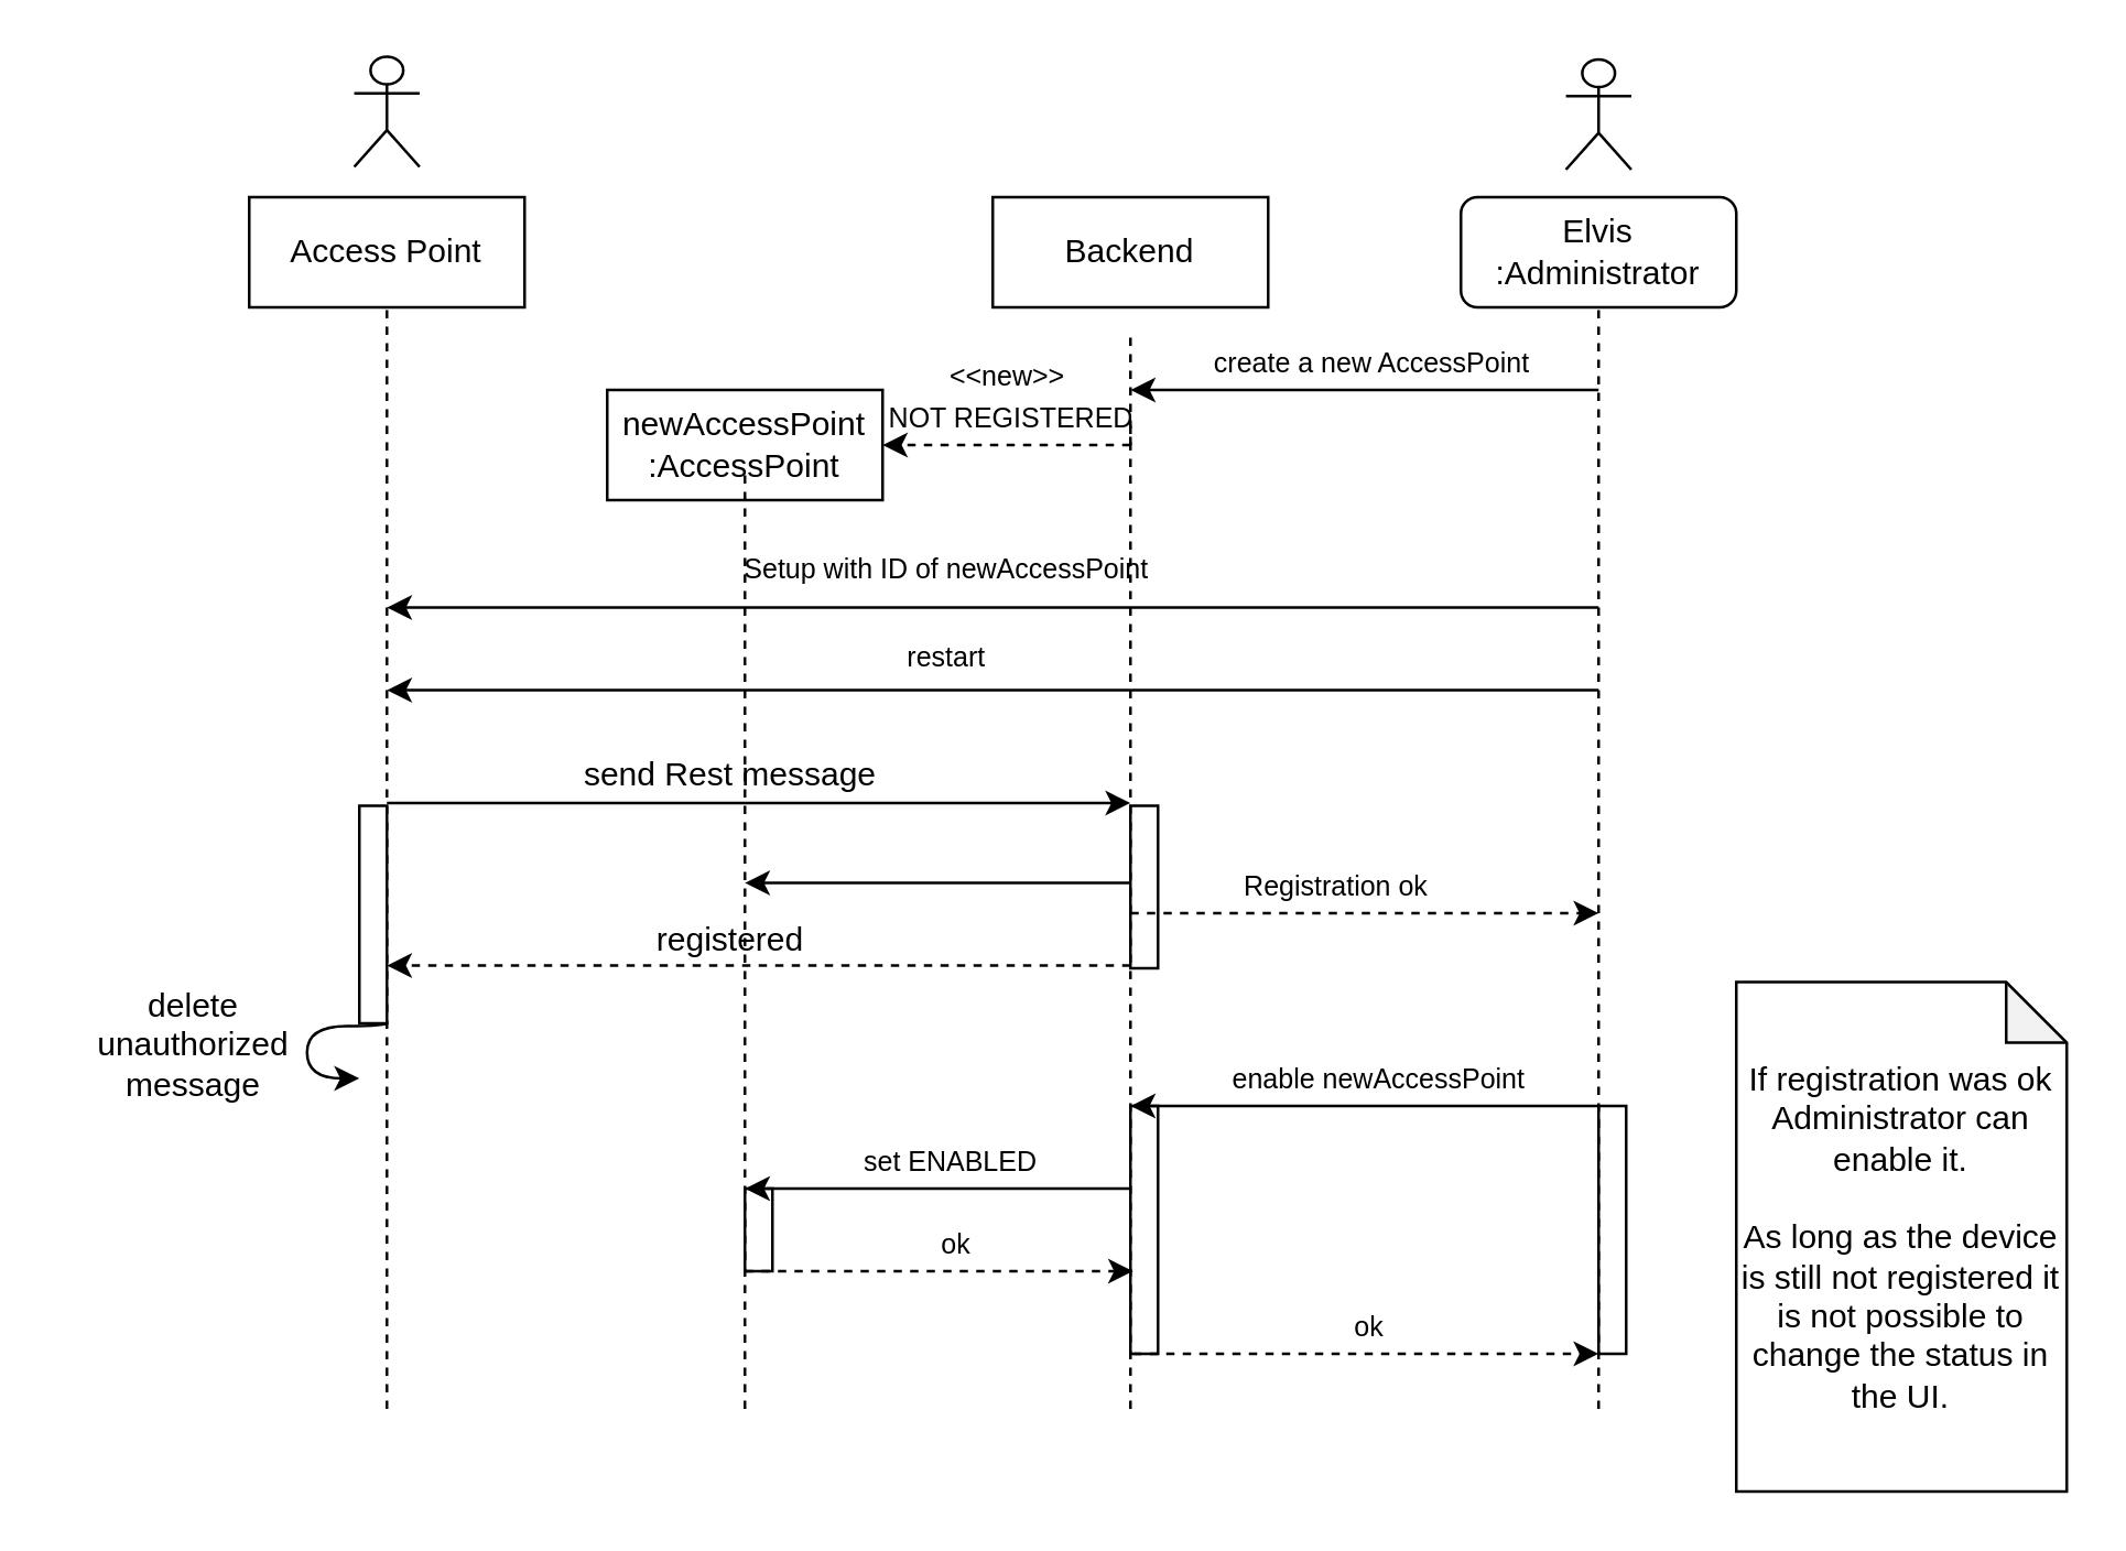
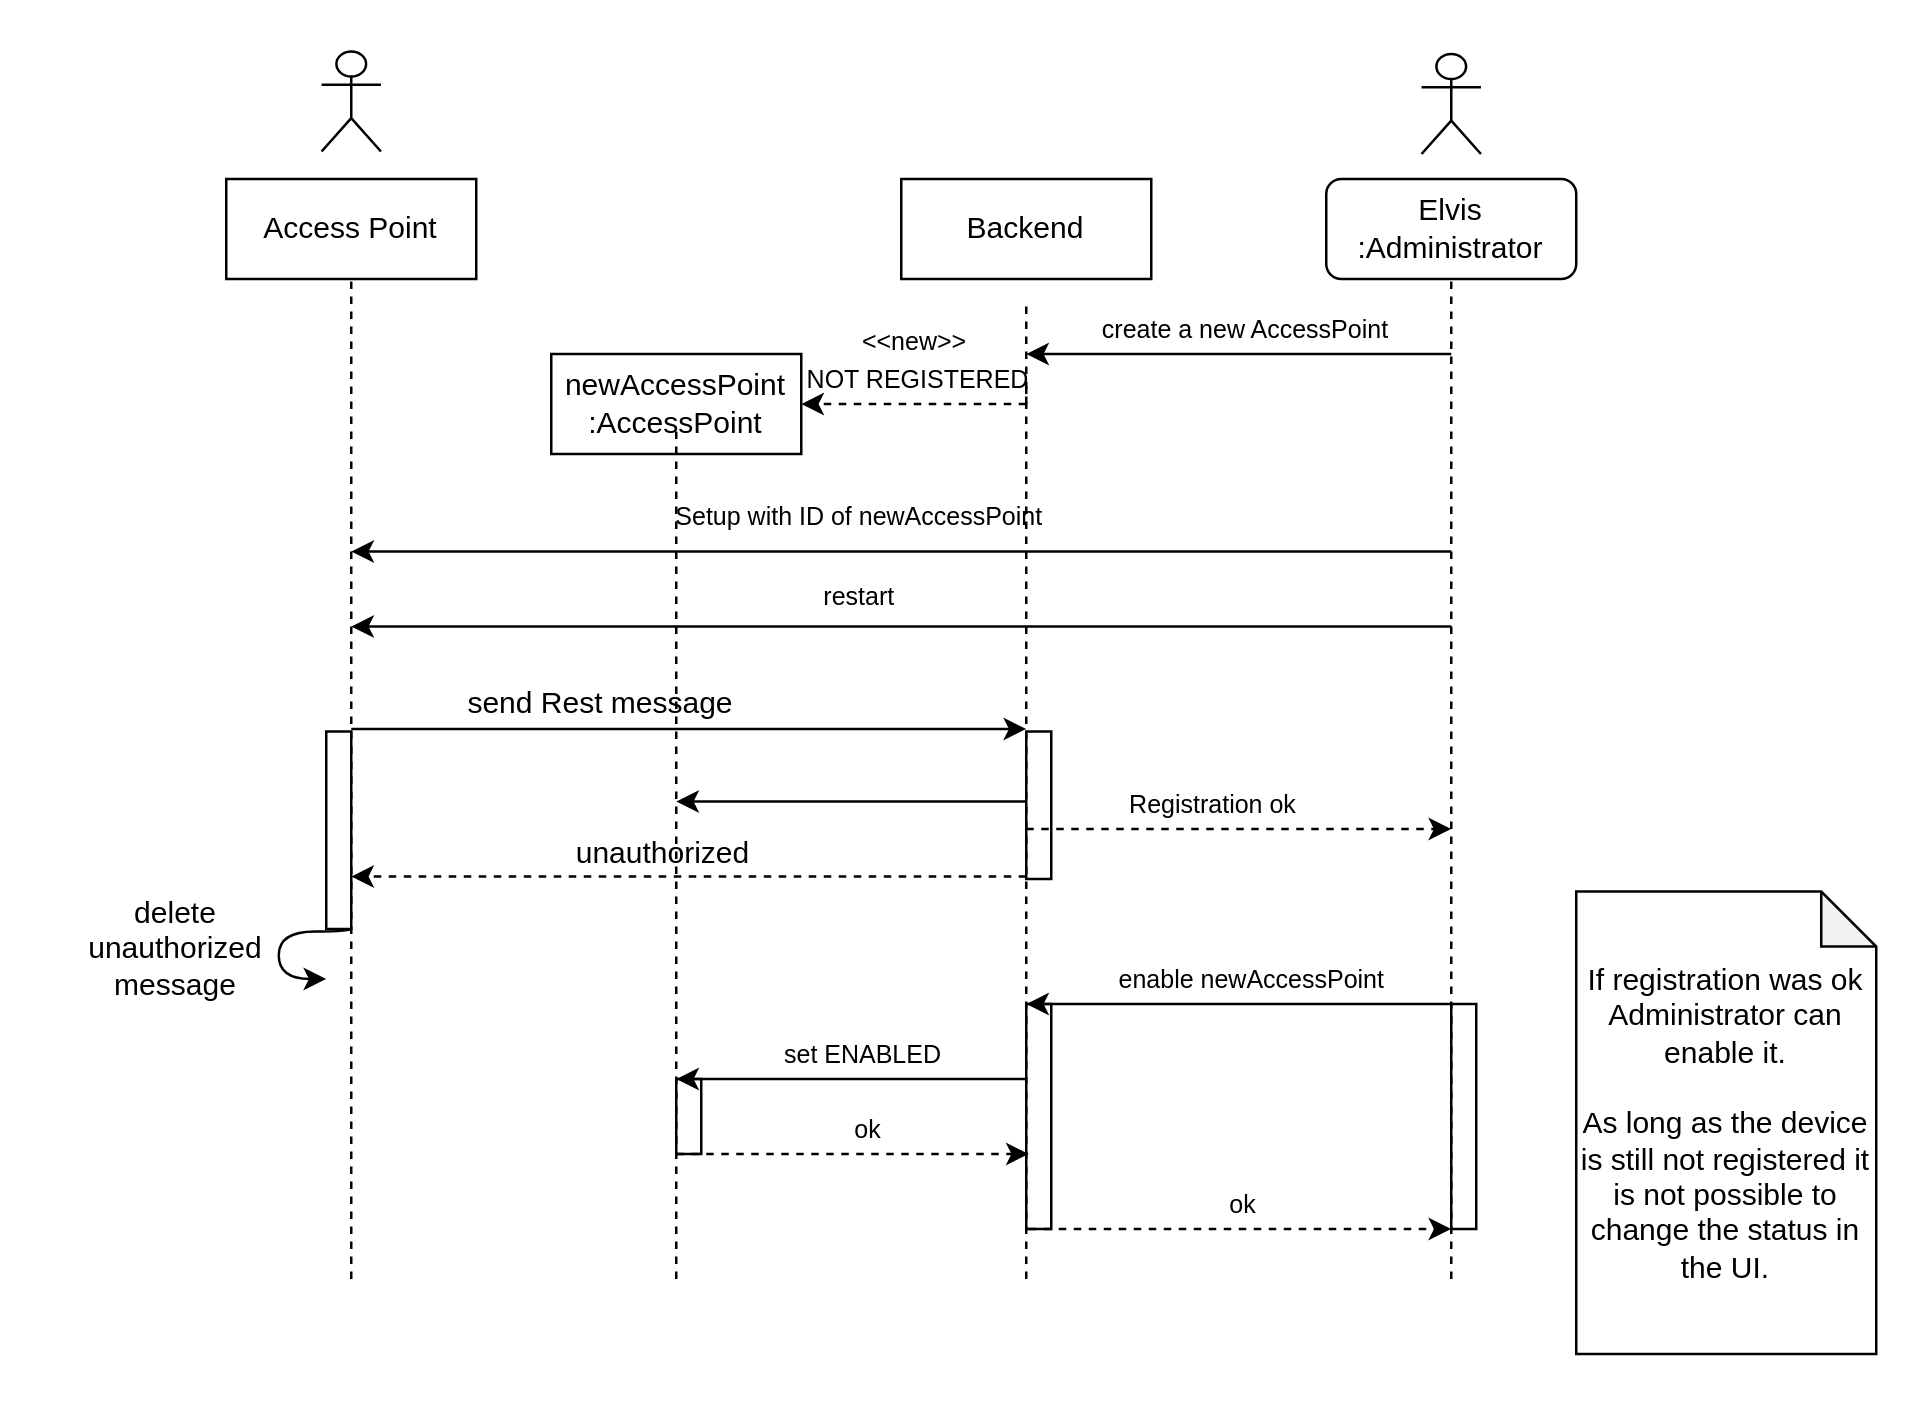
- <mxCell id="18" value="send Rest message" style="text;html=1;align=center;verticalAlign=middle;whiteSpace=wrap;rounded=0;" parent="1" vertex="1"><mxGeometry x="190" y="266" width="150" height="30" as="geometry" /></mxCell>
+ <mxCell id="18" value="send Rest message" style="text;html=1;align=center;verticalAlign=middle;whiteSpace=wrap;rounded=0;" parent="1" vertex="1"><mxGeometry x="165" y="266" width="150" height="30" as="geometry" /></mxCell>
- <mxCell id="40" value="registered" style="text;html=1;align=center;verticalAlign=middle;whiteSpace=wrap;rounded=0;" parent="1" vertex="1"><mxGeometry x="190" y="326" width="150" height="30" as="geometry" /></mxCell>
+ <mxCell id="40" value="unauthorized" style="text;html=1;align=center;verticalAlign=middle;whiteSpace=wrap;rounded=0;" parent="1" vertex="1"><mxGeometry x="190" y="326" width="150" height="30" as="geometry" /></mxCell>
